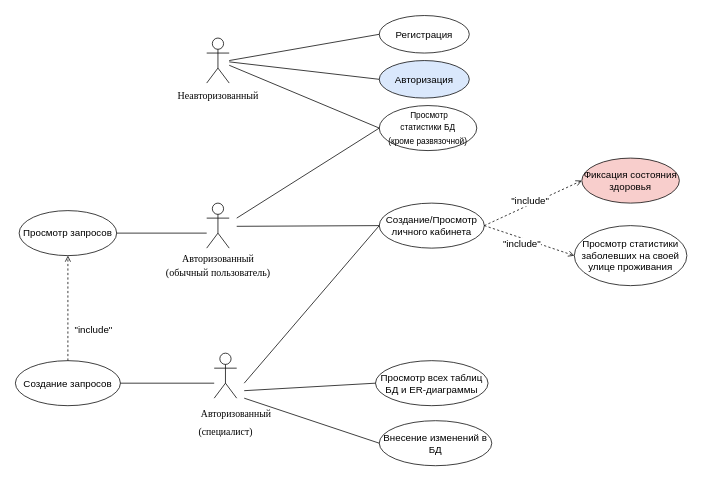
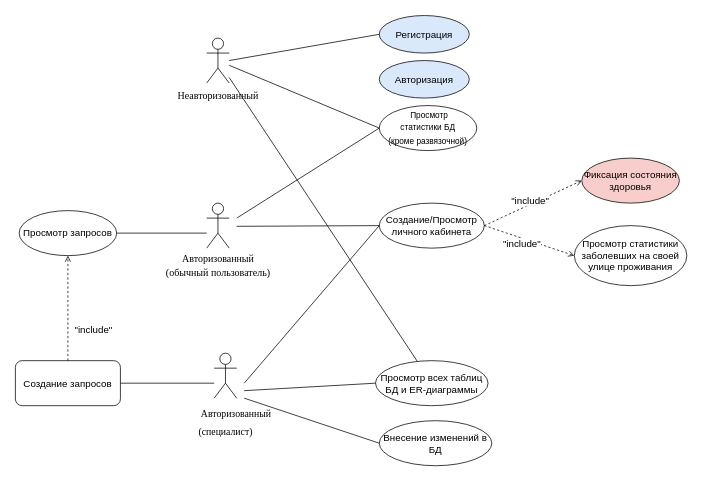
- <mxCell id="5" value="Регистрация" style="ellipse;whiteSpace=wrap;html=1;fontSize=13;" vertex="1" parent="1"><mxGeometry x="505" y="20" width="120" height="50" as="geometry" /></mxCell>
+ <mxCell id="5" value="Регистрация" style="ellipse;whiteSpace=wrap;html=1;fontSize=13;fillColor=#dae8fc;" vertex="1" parent="1"><mxGeometry x="505" y="20" width="120" height="50" as="geometry" /></mxCell>
- <mxCell id="7" value="" style="endArrow=none;html=1;rounded=0;fontSize=13;entryX=0;entryY=0.5;entryDx=0;entryDy=0;" edge="1" parent="1" source="2" target="6"><mxGeometry width="50" height="50" relative="1" as="geometry"><mxPoint x="305" y="80" as="sourcePoint" /><mxPoint x="565" y="210" as="targetPoint" /></mxGeometry></mxCell>
+ <mxCell id="7" value="" style="endArrow=none;html=1;rounded=0;fontSize=13;" edge="1" parent="1" source="2" target="27"><mxGeometry width="50" height="50" relative="1" as="geometry"><mxPoint x="305" y="80" as="sourcePoint" /><mxPoint x="565" y="210" as="targetPoint" /></mxGeometry></mxCell>
- <mxCell id="21" value="Создание запросов" style="ellipse;whiteSpace=wrap;html=1;fontSize=13;" vertex="1" parent="1"><mxGeometry x="20" y="480" width="140" height="60" as="geometry" /></mxCell>
+ <mxCell id="21" value="Создание запросов" style="whiteSpace=wrap;html=1;fontSize=13;rounded=1;" vertex="1" parent="1"><mxGeometry x="20" y="480" width="140" height="60" as="geometry" /></mxCell>
